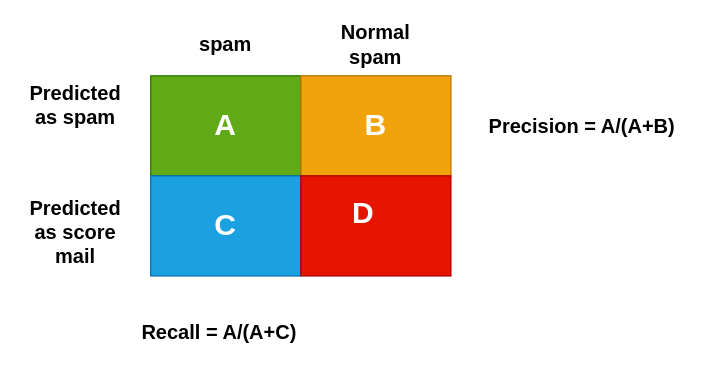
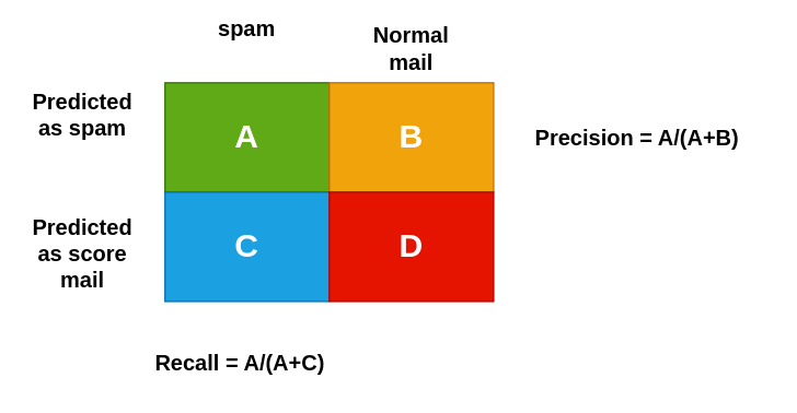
- <mxCell id="6" value="spam" style="text;html=1;strokeColor=none;fillColor=none;align=center;verticalAlign=middle;whiteSpace=wrap;rounded=0;fontSize=16;fontStyle=1" parent="1" vertex="1"><mxGeometry x="150" y="20" width="60" height="30" as="geometry" /></mxCell>
+ <mxCell id="6" value="spam" style="text;html=1;strokeColor=none;fillColor=none;align=center;verticalAlign=middle;whiteSpace=wrap;rounded=0;fontSize=16;fontStyle=1" parent="1" vertex="1"><mxGeometry x="150" y="5" width="60" height="30" as="geometry" /></mxCell>
- <mxCell id="7" value="Normal spam" style="text;html=1;strokeColor=none;fillColor=none;align=center;verticalAlign=middle;whiteSpace=wrap;rounded=0;fontSize=16;fontStyle=1" parent="1" vertex="1"><mxGeometry x="255" y="20" width="90" height="30" as="geometry" /></mxCell>
+ <mxCell id="7" value="Normal mail" style="text;html=1;strokeColor=none;fillColor=none;align=center;verticalAlign=middle;whiteSpace=wrap;rounded=0;fontSize=16;fontStyle=1" parent="1" vertex="1"><mxGeometry x="255" y="20" width="90" height="30" as="geometry" /></mxCell>
- <mxCell id="13" value="D" style="text;html=1;strokeColor=none;fillColor=none;align=center;verticalAlign=middle;whiteSpace=wrap;rounded=0;fontSize=24;fontStyle=1;fontColor=#FFFFFF;" parent="1" vertex="1"><mxGeometry x="260" y="155" width="60" height="30" as="geometry" /></mxCell>
+ <mxCell id="13" value="D" style="text;html=1;strokeColor=none;fillColor=none;align=center;verticalAlign=middle;whiteSpace=wrap;rounded=0;fontSize=24;fontStyle=1;fontColor=#FFFFFF;" parent="1" vertex="1"><mxGeometry x="270" y="165" width="60" height="30" as="geometry" /></mxCell>
